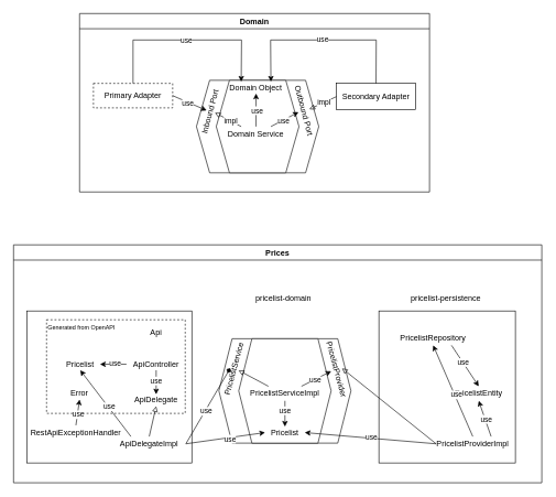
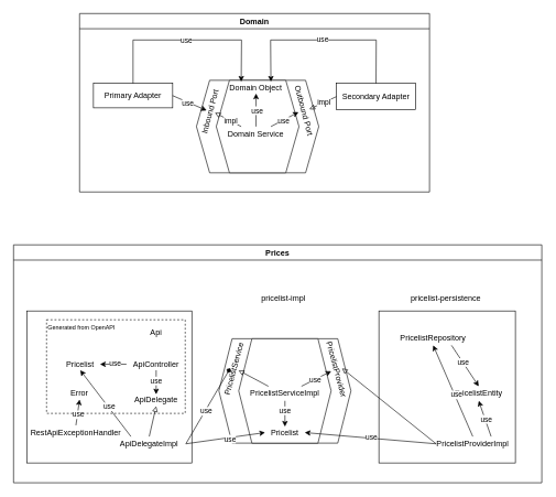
- <mxCell id="8" value="Primary Adapter" style="rounded=0;whiteSpace=wrap;html=1;dashed=1;" parent="2" vertex="1"><mxGeometry x="21.0" y="105.7" width="120" height="37" as="geometry" /></mxCell>
+ <mxCell id="8" value="Primary Adapter" style="rounded=0;whiteSpace=wrap;html=1;" parent="2" vertex="1"><mxGeometry x="21.0" y="105.7" width="120" height="37" as="geometry" /></mxCell>
- <mxCell id="72" value="pricelist-domain" style="text;html=1;strokeColor=none;fillColor=none;align=center;verticalAlign=middle;whiteSpace=wrap;rounded=0;" vertex="1" parent="25"><mxGeometry x="359.3" y="70" width="100" height="22" as="geometry" /></mxCell>
+ <mxCell id="72" value="pricelist-impl" style="text;html=1;strokeColor=none;fillColor=none;align=center;verticalAlign=middle;whiteSpace=wrap;rounded=0;" vertex="1" parent="25"><mxGeometry x="359.3" y="70" width="100" height="22" as="geometry" /></mxCell>
